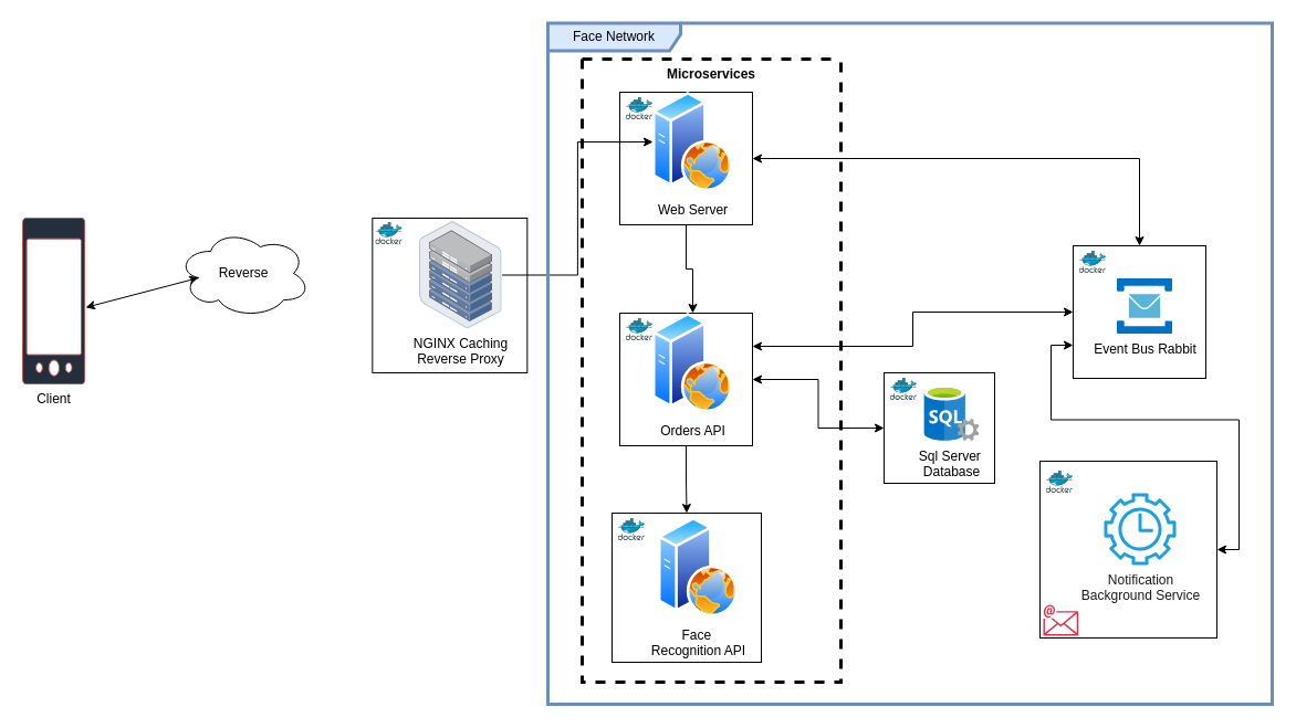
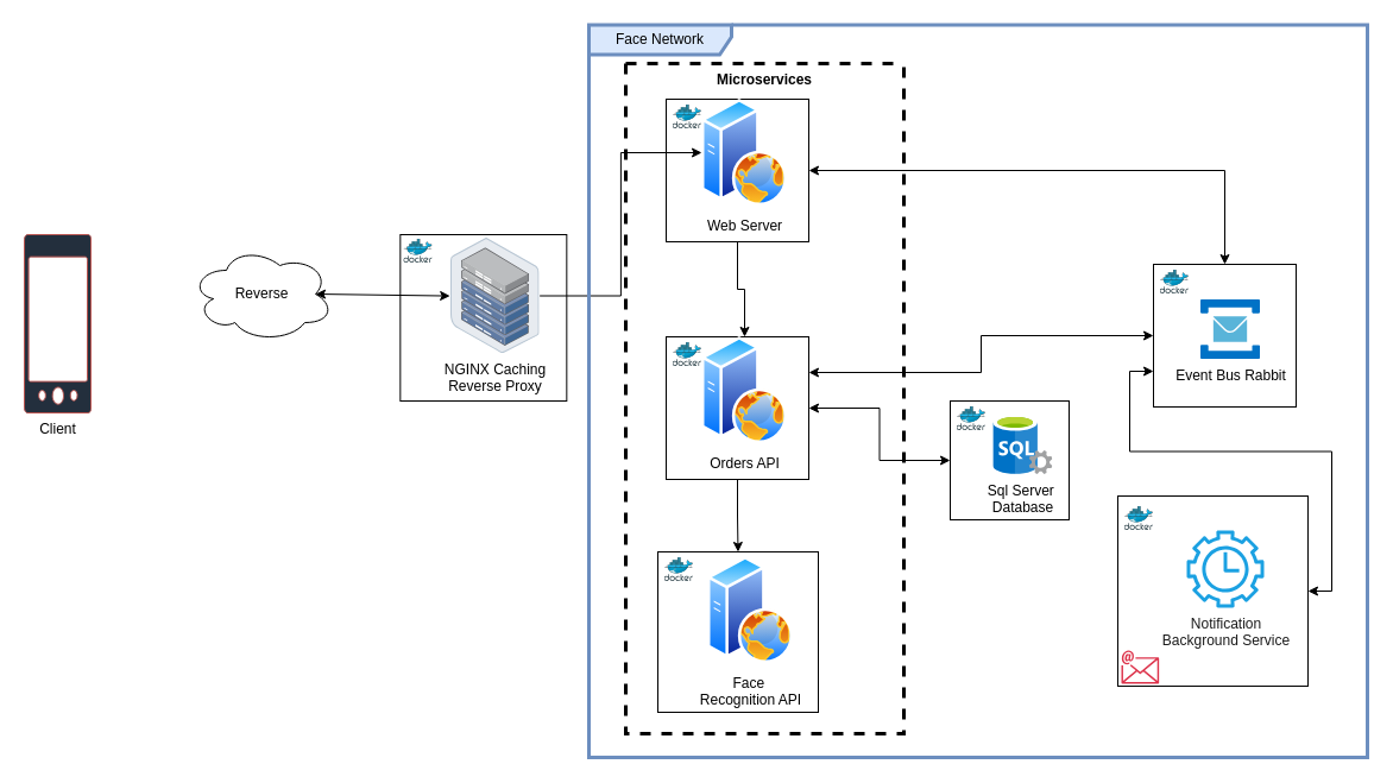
+ <mxCell id="11" value="" style="endArrow=classic;startArrow=classic;html=1;rounded=0;entryX=-0.011;entryY=0.501;entryDx=0;entryDy=0;entryPerimeter=0;exitX=0.875;exitY=0.5;exitDx=0;exitDy=0;exitPerimeter=0;" edge="1" parent="1" source="8" target="10"><mxGeometry width="50" height="50" relative="1" as="geometry"><mxPoint x="335" y="267" as="sourcePoint" /><mxPoint x="467" y="267" as="targetPoint" /></mxGeometry></mxCell>
- <mxCell id="7" value="" style="endArrow=classic;startArrow=classic;html=1;rounded=0;entryX=0.16;entryY=0.55;entryDx=0;entryDy=0;entryPerimeter=0;exitX=1.017;exitY=0.539;exitDx=0;exitDy=0;exitPerimeter=0;" edge="1" parent="1" source="6" target="8"><mxGeometry width="50" height="50" relative="1" as="geometry"><mxPoint x="77" y="248" as="sourcePoint" /><mxPoint x="190" y="227" as="targetPoint" /></mxGeometry></mxCell>
